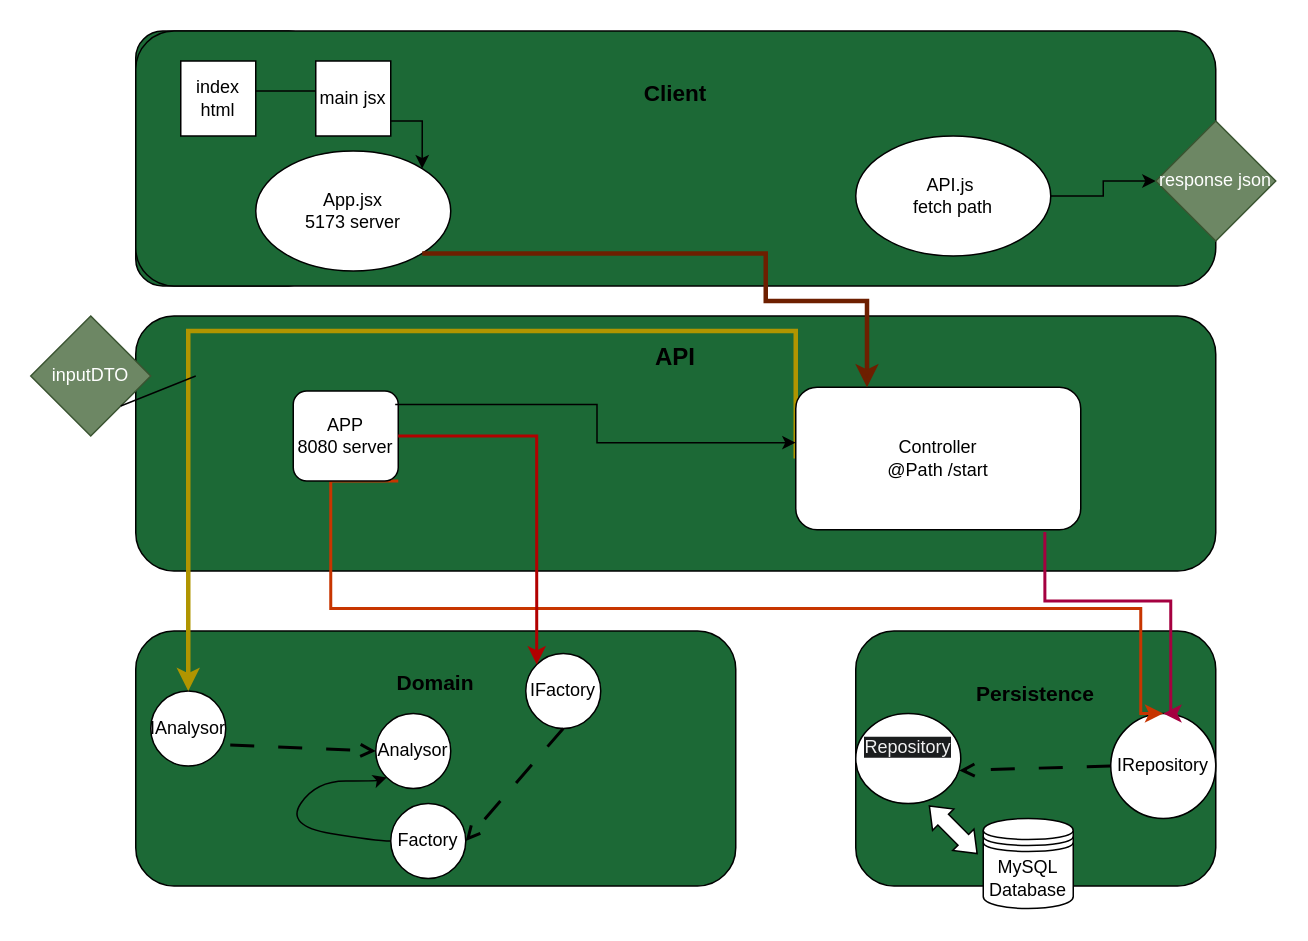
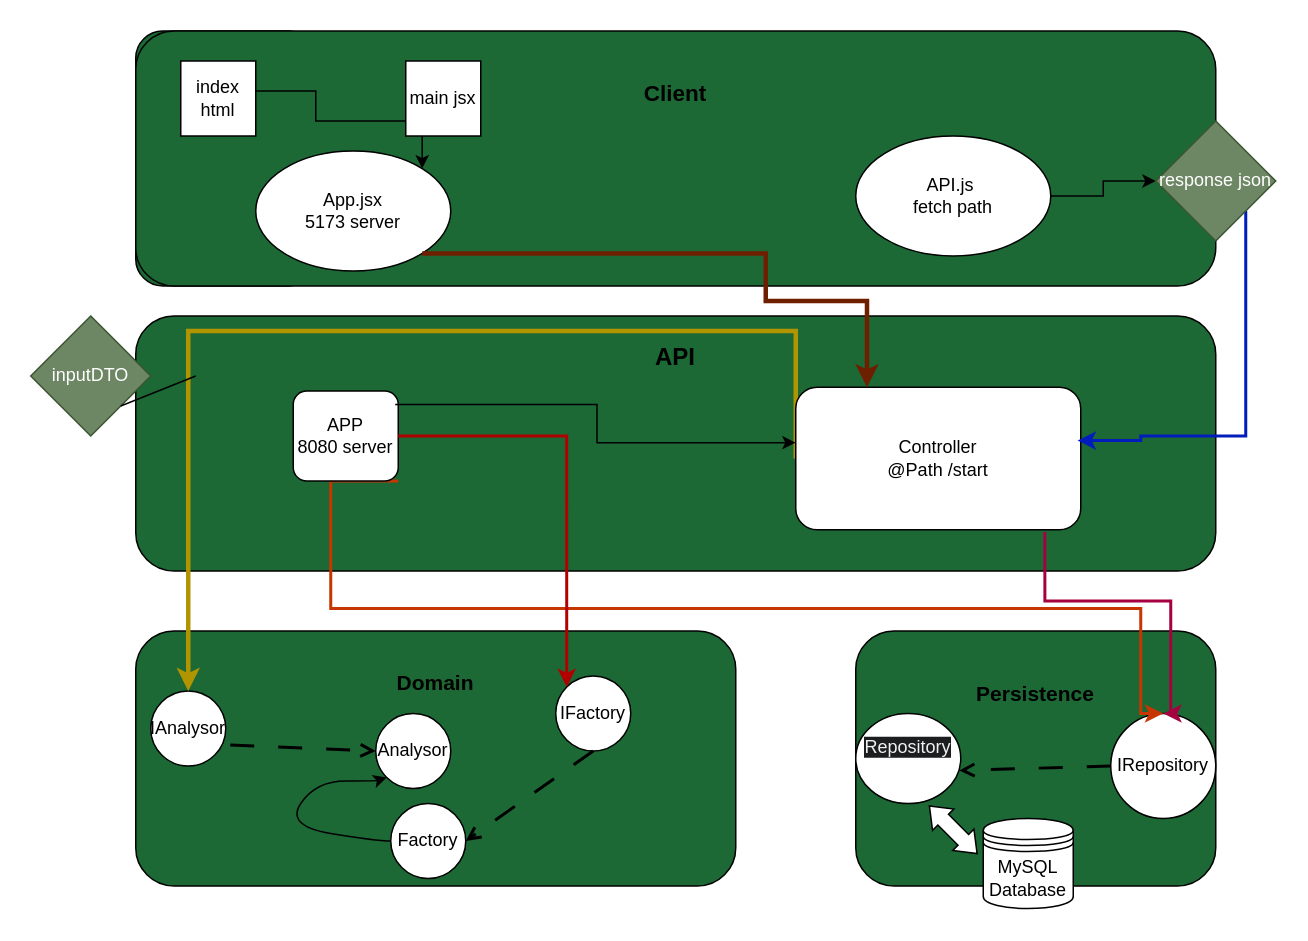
- <mxCell id="34" value="main jsx" style="rounded=0;whiteSpace=wrap;html=1;" vertex="1" parent="1"><mxGeometry x="210" y="40" width="50" height="50" as="geometry" /></mxCell>
+ <mxCell id="34" value="main jsx" style="rounded=0;whiteSpace=wrap;html=1;" vertex="1" parent="1"><mxGeometry x="270" y="40" width="50" height="50" as="geometry" /></mxCell>
+ <mxCell id="35" style="edgeStyle=orthogonalEdgeStyle;rounded=0;orthogonalLoop=1;jettySize=auto;html=1;entryX=0.989;entryY=0.374;entryDx=0;entryDy=0;entryPerimeter=0;fillColor=#0050ef;strokeColor=#001DBC;strokeWidth=2;" edge="1" parent="1" source="36" target="16"><mxGeometry relative="1" as="geometry"><Array as="points"><mxPoint x="830" y="290" /><mxPoint x="760" y="290" /><mxPoint x="760" y="293" /></Array></mxGeometry></mxCell>
- <mxCell id="10" value="IFactory" style="ellipse;whiteSpace=wrap;html=1;" vertex="1" parent="1"><mxGeometry x="350" y="435" width="50" height="50" as="geometry" /></mxCell>
+ <mxCell id="10" value="IFactory" style="ellipse;whiteSpace=wrap;html=1;" vertex="1" parent="1"><mxGeometry x="370" y="450" width="50" height="50" as="geometry" /></mxCell>
